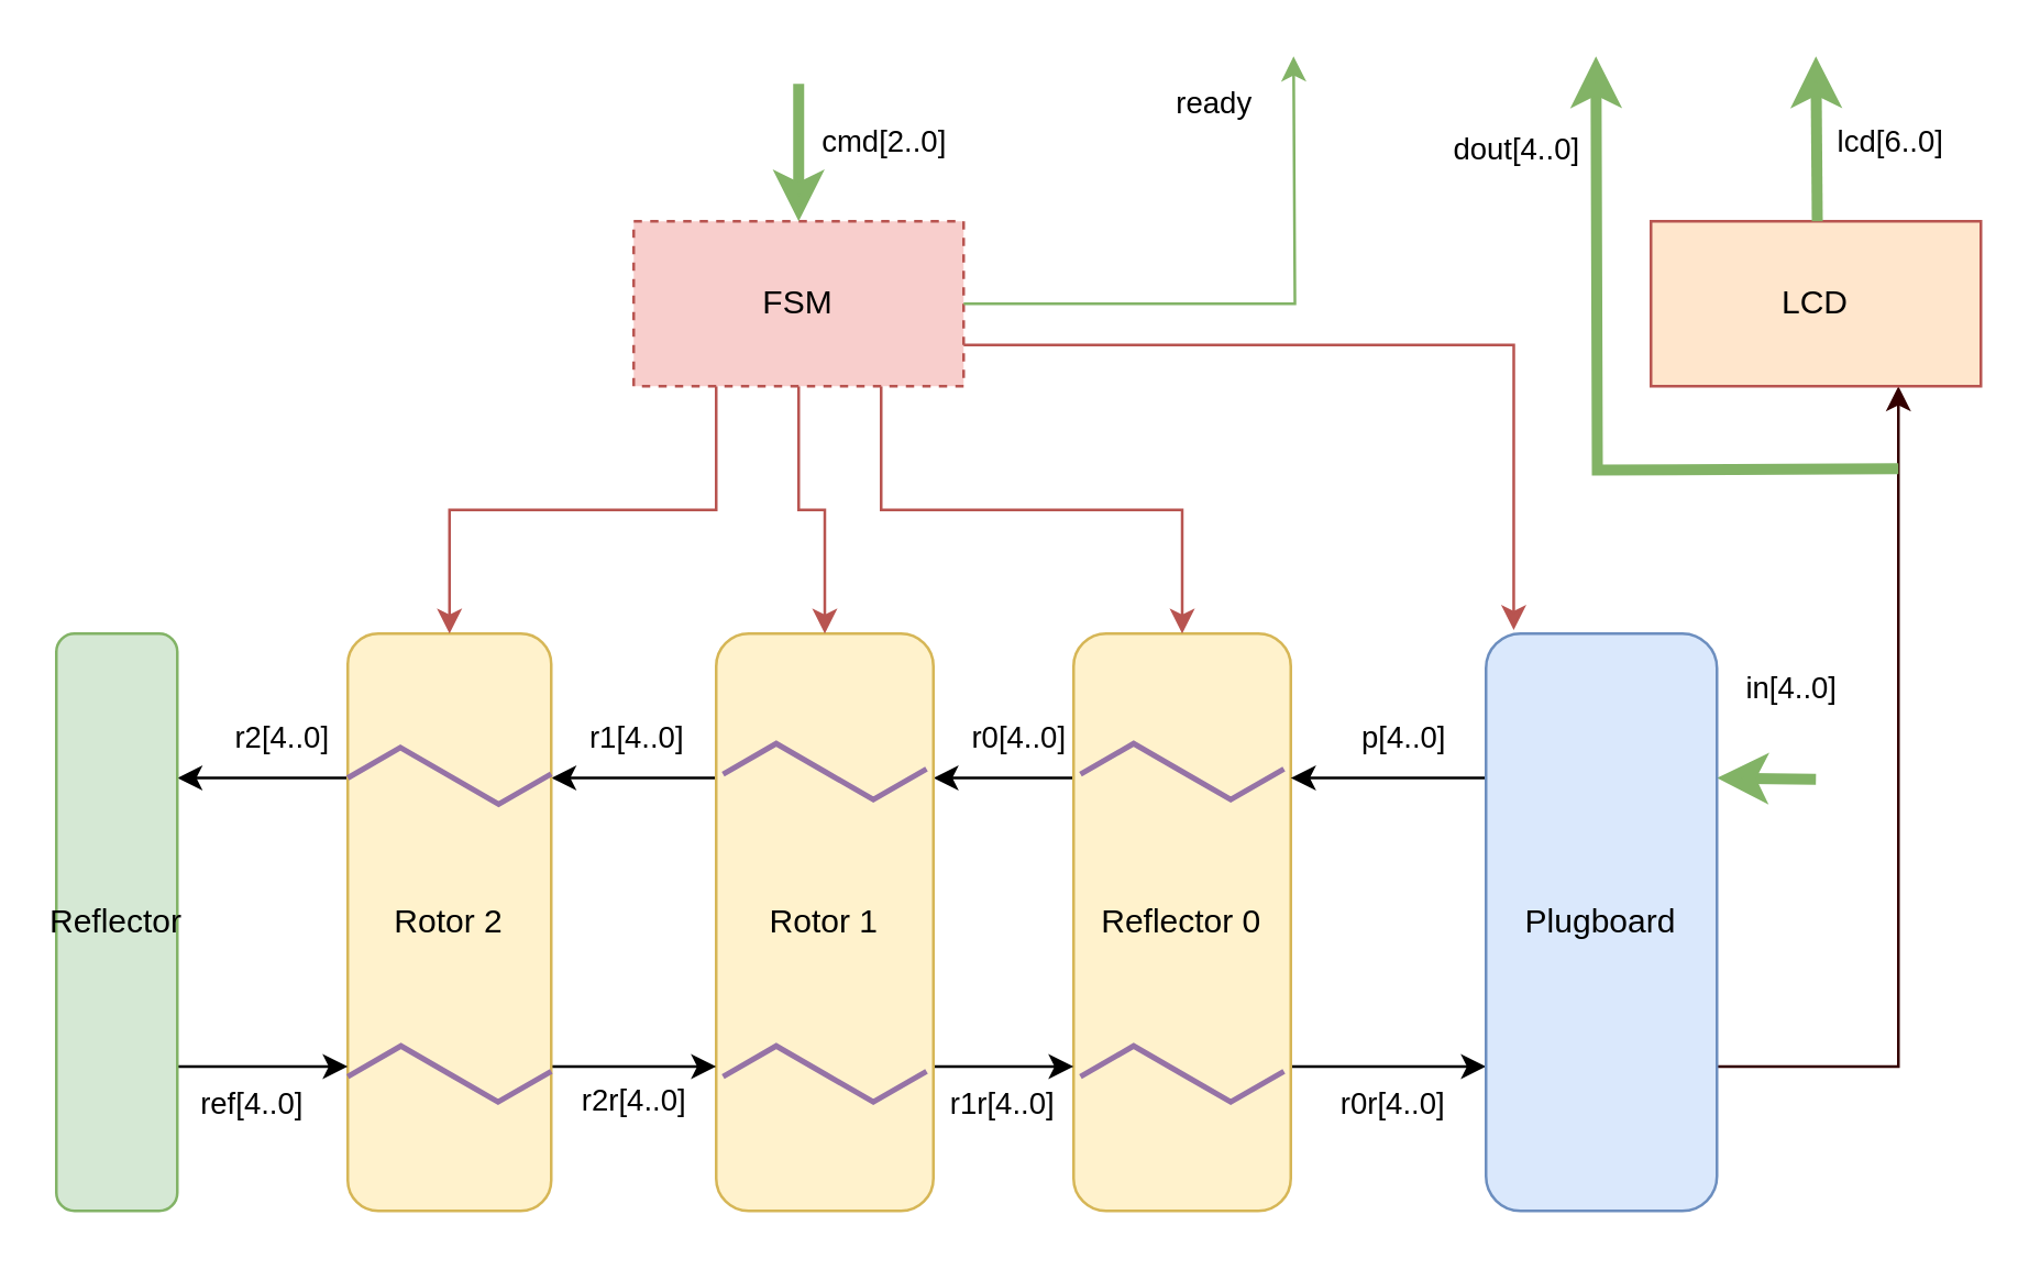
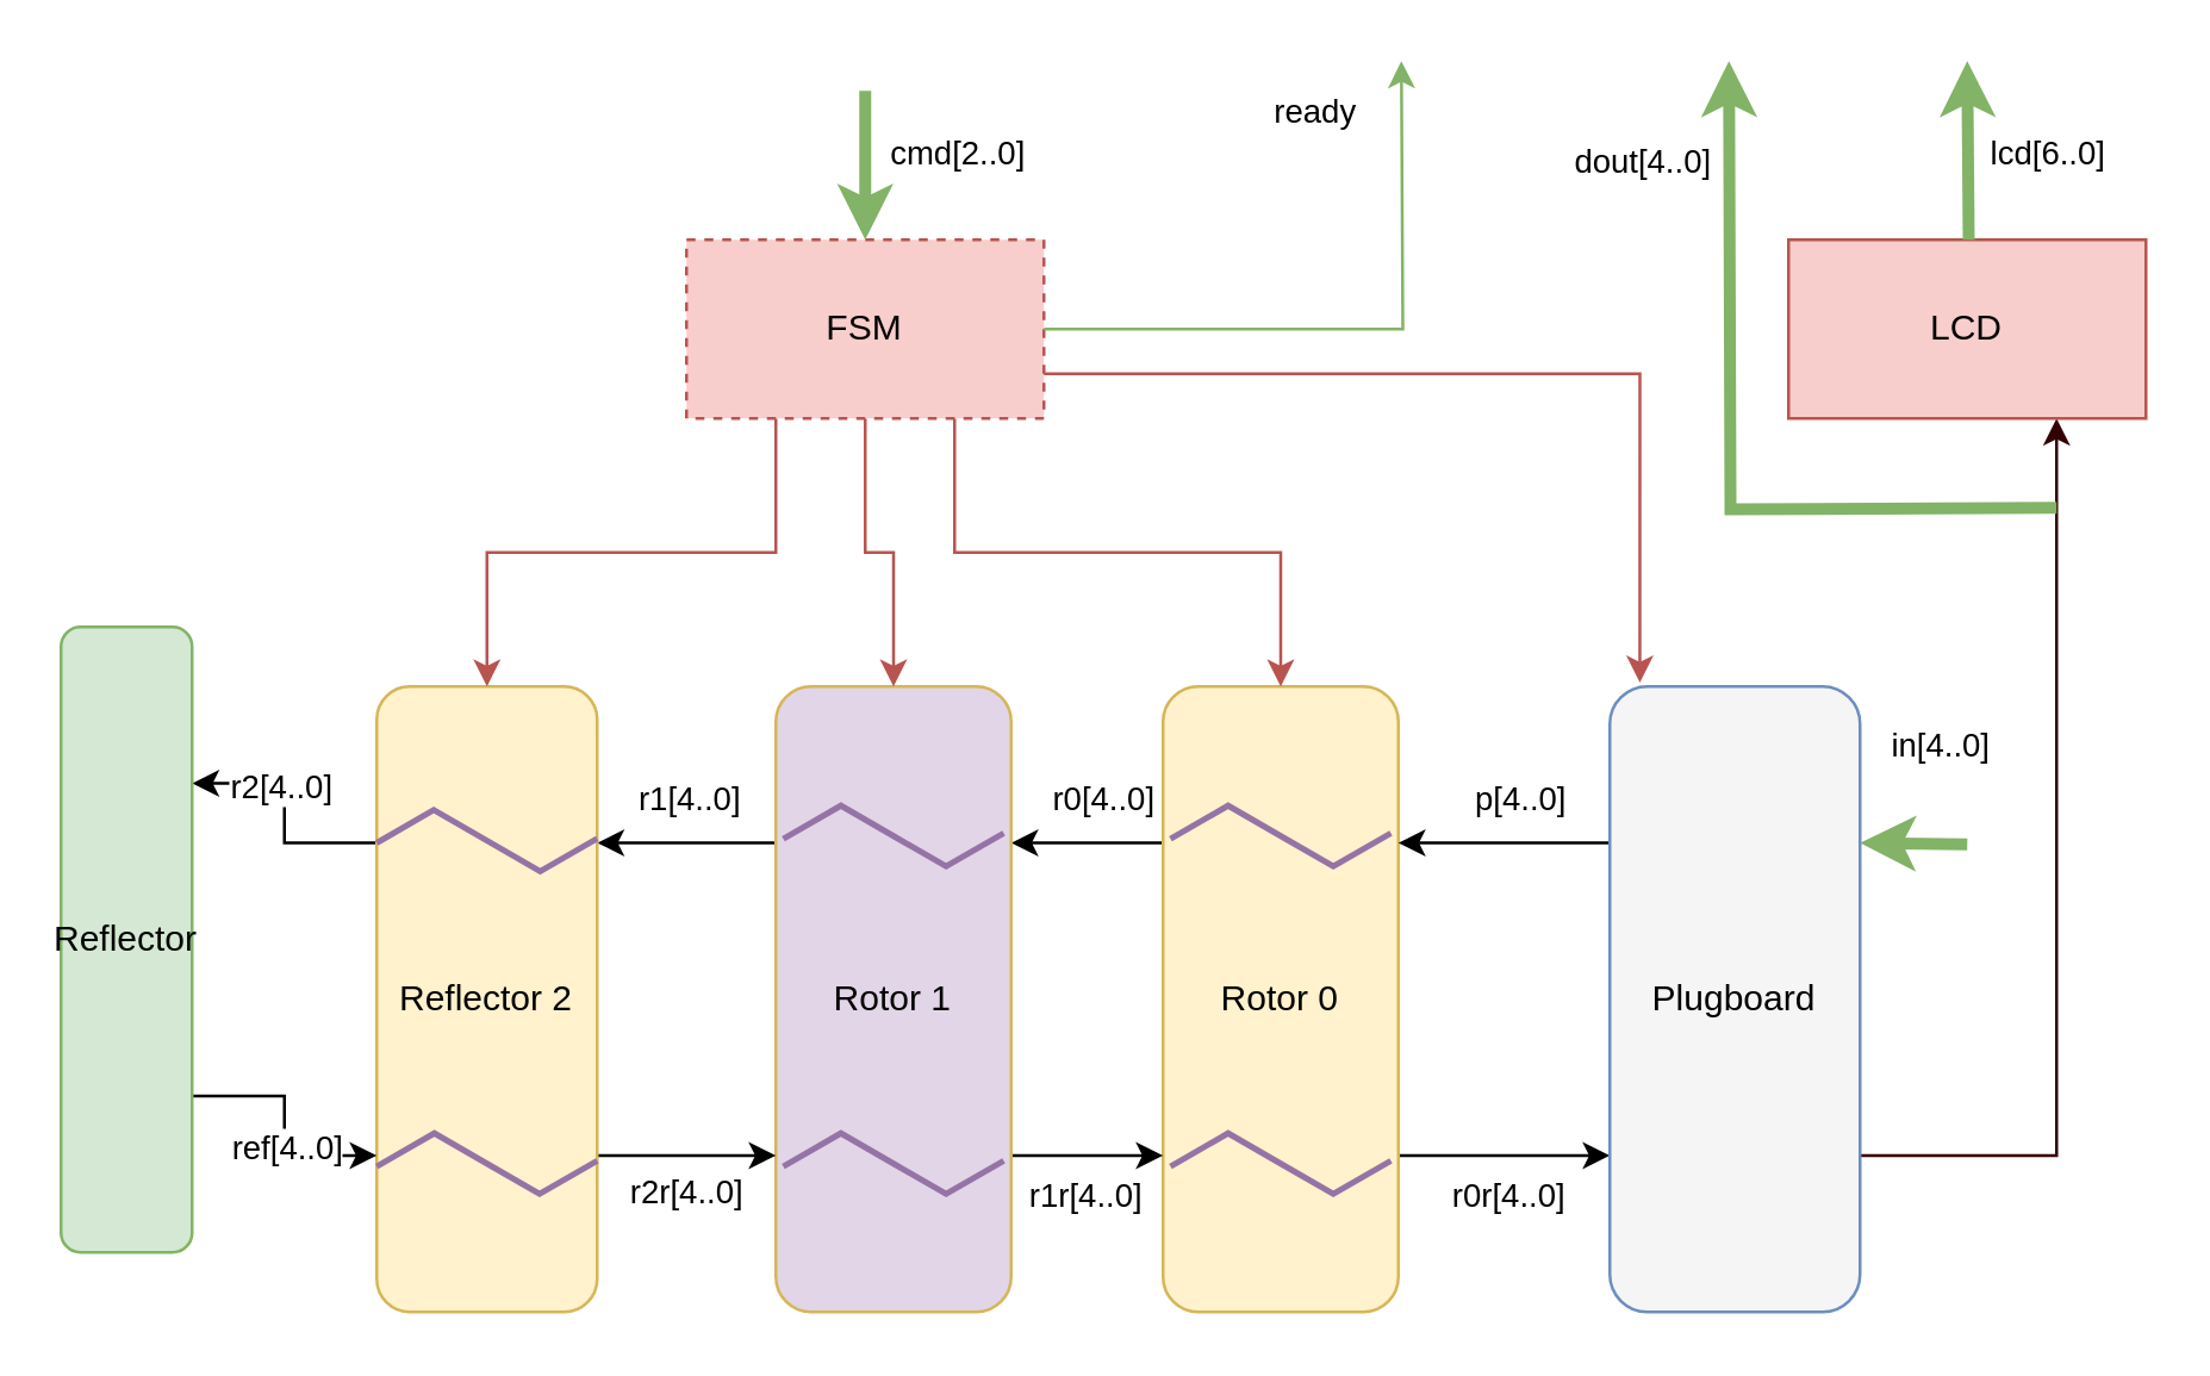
- <mxCell id="28" value="LCD" style="rounded=0;whiteSpace=wrap;html=1;fillColor=#ffe6cc;strokeColor=#b85450;" vertex="1" parent="1"><mxGeometry x="600" y="80" width="120" height="60" as="geometry" /></mxCell>
+ <mxCell id="28" value="LCD" style="rounded=0;whiteSpace=wrap;html=1;fillColor=#f8cecc;strokeColor=#b85450;" vertex="1" parent="1"><mxGeometry x="600" y="80" width="120" height="60" as="geometry" /></mxCell>
- <mxCell id="17" value="Reflector" style="rounded=1;whiteSpace=wrap;html=1;fillColor=#d5e8d4;strokeColor=#82b366;" vertex="1" parent="1"><mxGeometry x="20" y="230" width="44" height="210" as="geometry" /></mxCell>
+ <mxCell id="17" value="Reflector" style="rounded=1;whiteSpace=wrap;html=1;fillColor=#d5e8d4;strokeColor=#82b366;" vertex="1" parent="1"><mxGeometry x="20" y="210" width="44" height="210" as="geometry" /></mxCell>
- <mxCell id="14" value="Rotor 2" style="rounded=1;whiteSpace=wrap;html=1;fillColor=#fff2cc;strokeColor=#d6b656;" vertex="1" parent="1"><mxGeometry x="126" y="230" width="74" height="210" as="geometry" /></mxCell>
+ <mxCell id="14" value="Reflector 2" style="rounded=1;whiteSpace=wrap;html=1;fillColor=#fff2cc;strokeColor=#d6b656;" vertex="1" parent="1"><mxGeometry x="126" y="230" width="74" height="210" as="geometry" /></mxCell>
- <mxCell id="10" value="Rotor 1" style="rounded=1;whiteSpace=wrap;html=1;fillColor=#fff2cc;strokeColor=#d6b656;" vertex="1" parent="1"><mxGeometry x="260" y="230" width="79" height="210" as="geometry" /></mxCell>
+ <mxCell id="10" value="Rotor 1" style="rounded=1;whiteSpace=wrap;html=1;fillColor=#e1d5e7;strokeColor=#d6b656;" vertex="1" parent="1"><mxGeometry x="260" y="230" width="79" height="210" as="geometry" /></mxCell>
- <mxCell id="5" value="Reflector 0" style="rounded=1;whiteSpace=wrap;html=1;fillColor=#fff2cc;strokeColor=#d6b656;" vertex="1" parent="1"><mxGeometry x="390" y="230" width="79" height="210" as="geometry" /></mxCell>
+ <mxCell id="5" value="Rotor 0" style="rounded=1;whiteSpace=wrap;html=1;fillColor=#fff2cc;strokeColor=#d6b656;" vertex="1" parent="1"><mxGeometry x="390" y="230" width="79" height="210" as="geometry" /></mxCell>
- <mxCell id="23" value="Plugboard" style="rounded=1;whiteSpace=wrap;html=1;fillColor=#dae8fc;strokeColor=#6c8ebf;" vertex="1" parent="1"><mxGeometry x="540" y="230" width="84" height="210" as="geometry" /></mxCell>
+ <mxCell id="23" value="Plugboard" style="rounded=1;whiteSpace=wrap;html=1;fillColor=#f5f5f5;strokeColor=#6c8ebf;" vertex="1" parent="1"><mxGeometry x="540" y="230" width="84" height="210" as="geometry" /></mxCell>
